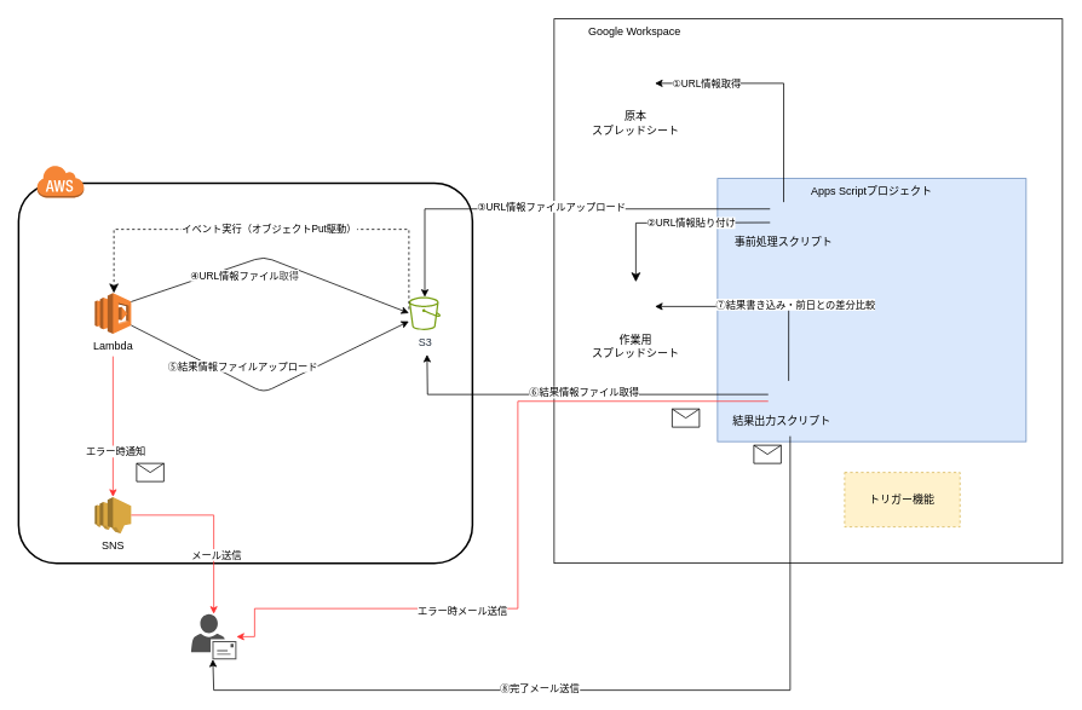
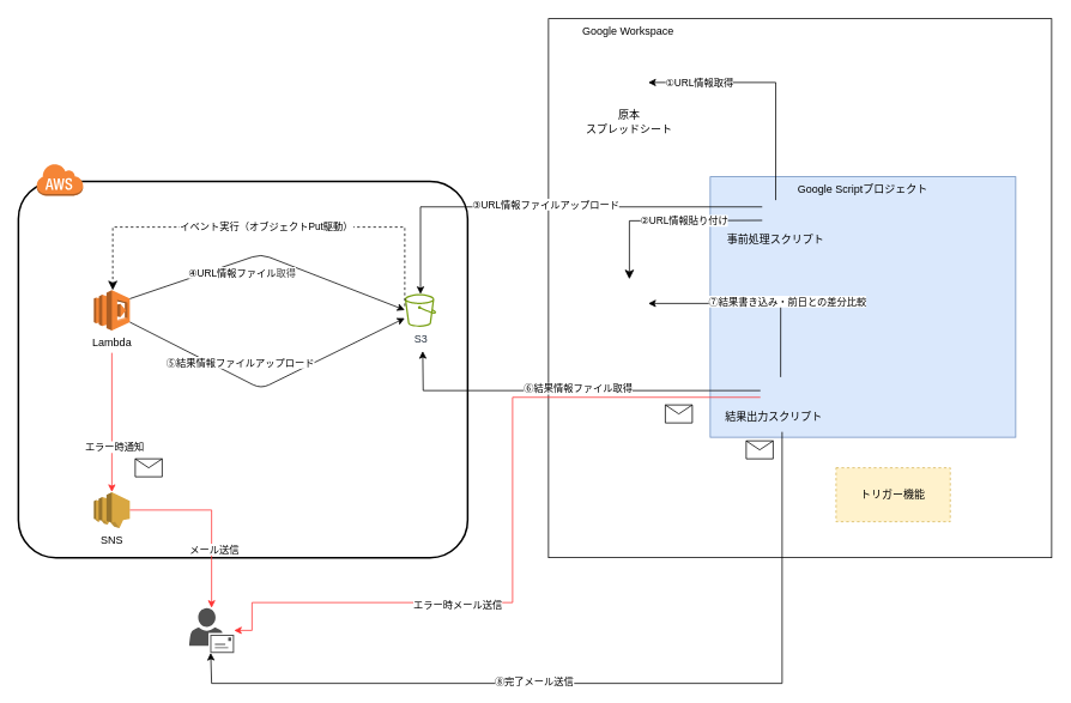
- <mxCell id="7" value="Apps Scriptプロジェクト" style="rounded=0;whiteSpace=wrap;html=1;align=center;verticalAlign=top;fillColor=#dae8fc;strokeColor=#6c8ebf;" vertex="1" parent="1"><mxGeometry x="790" y="196" width="340" height="290" as="geometry" /></mxCell>
+ <mxCell id="7" value="Google Scriptプロジェクト" style="rounded=0;whiteSpace=wrap;html=1;align=center;verticalAlign=top;fillColor=#dae8fc;strokeColor=#6c8ebf;" vertex="1" parent="1"><mxGeometry x="790" y="196" width="340" height="290" as="geometry" /></mxCell>
- <mxCell id="9" value="作業用&lt;br&gt;&lt;div&gt;スプレッドシート&lt;/div&gt;" style="rounded=0;whiteSpace=wrap;html=1;strokeColor=none;fillColor=none;" vertex="1" parent="8"><mxGeometry y="50" width="120" height="30" as="geometry" /></mxCell>
